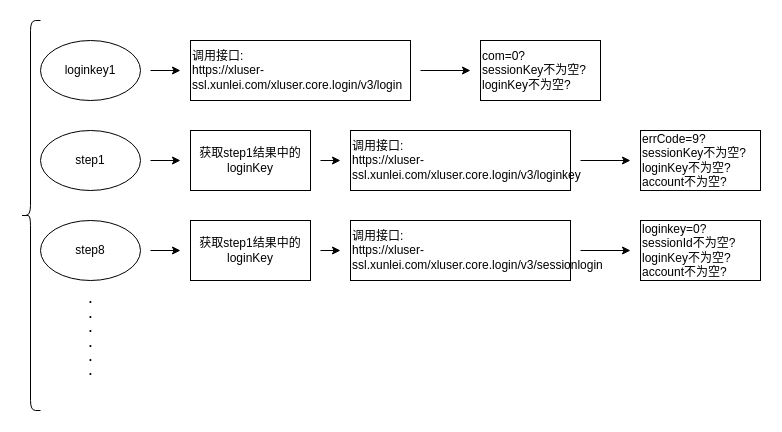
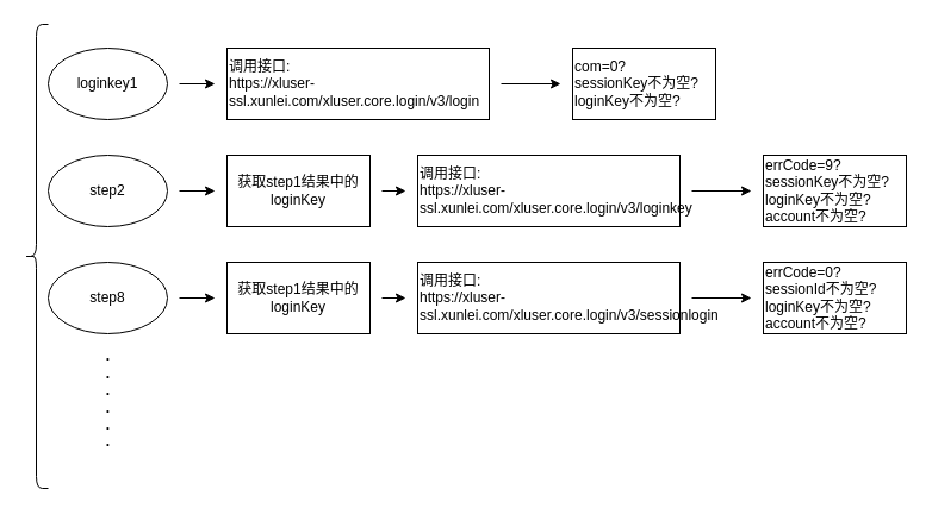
- <mxCell id="11" value="step1" style="ellipse;whiteSpace=wrap;html=1;" vertex="1" parent="1"><mxGeometry x="40" y="130" width="100" height="60" as="geometry" /></mxCell>
+ <mxCell id="11" value="step2" style="ellipse;whiteSpace=wrap;html=1;" vertex="1" parent="1"><mxGeometry x="40" y="130" width="100" height="60" as="geometry" /></mxCell>
- <mxCell id="17" value="loginkey=0?&lt;br&gt;sessionId不为空?&lt;br&gt;loginKey不为空?&lt;br&gt;account不为空?" style="rounded=0;whiteSpace=wrap;html=1;align=left;" vertex="1" parent="1"><mxGeometry x="640" y="220" width="120" height="60" as="geometry" /></mxCell>
+ <mxCell id="17" value="errCode=0?&lt;br&gt;sessionId不为空?&lt;br&gt;loginKey不为空?&lt;br&gt;account不为空?" style="rounded=0;whiteSpace=wrap;html=1;align=left;" vertex="1" parent="1"><mxGeometry x="640" y="220" width="120" height="60" as="geometry" /></mxCell>
